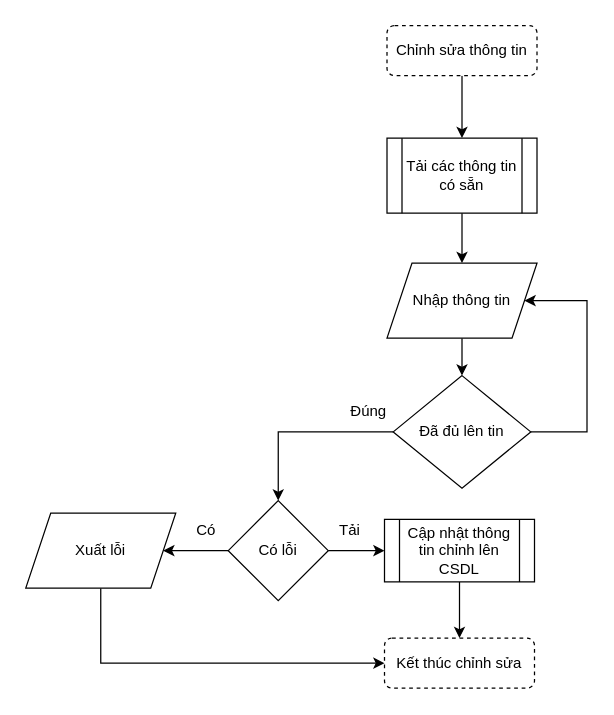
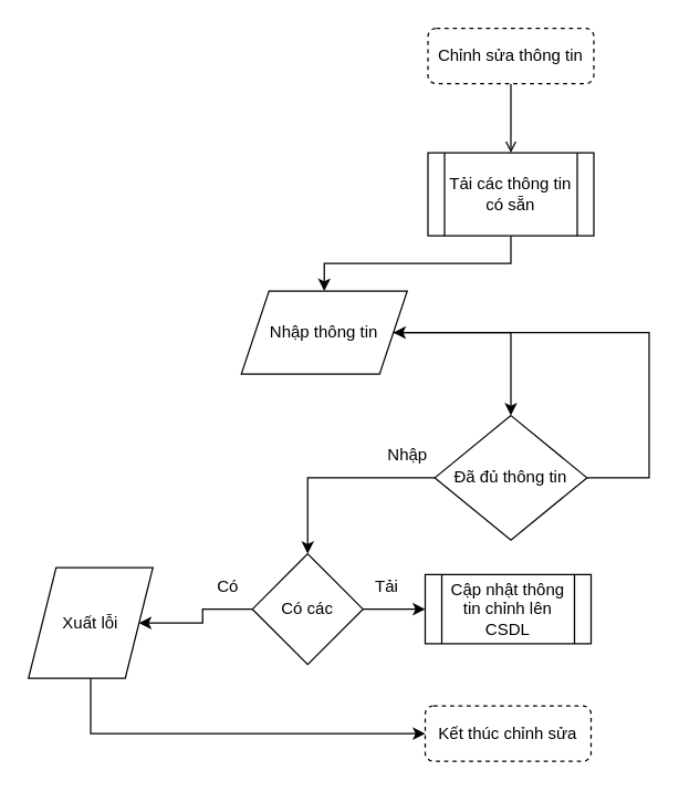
- <mxCell id="2" style="edgeStyle=orthogonalEdgeStyle;rounded=0;orthogonalLoop=1;jettySize=auto;html=1;exitX=0.5;exitY=1;exitDx=0;exitDy=0;entryX=0.5;entryY=0;entryDx=0;entryDy=0;" edge="1" parent="1" source="3" target="11"><mxGeometry relative="1" as="geometry" /></mxCell>
+ <mxCell id="2" style="edgeStyle=orthogonalEdgeStyle;rounded=0;orthogonalLoop=1;jettySize=auto;html=1;exitX=0.5;exitY=1;exitDx=0;exitDy=0;entryX=0.5;entryY=0;entryDx=0;entryDy=0;endArrow=open;" edge="1" parent="1" source="3" target="11"><mxGeometry relative="1" as="geometry" /></mxCell>
- <mxCell id="6" value="Nhập thông tin" style="shape=parallelogram;perimeter=parallelogramPerimeter;whiteSpace=wrap;html=1;fixedSize=1;" vertex="1" parent="1"><mxGeometry x="309" y="210" width="120" height="60" as="geometry" /></mxCell>
+ <mxCell id="6" value="Nhập thông tin" style="shape=parallelogram;perimeter=parallelogramPerimeter;whiteSpace=wrap;html=1;fixedSize=1;" vertex="1" parent="1"><mxGeometry x="174" y="210" width="120" height="60" as="geometry" /></mxCell>
- <mxCell id="19" value="Đúng" style="text;html=1;align=center;verticalAlign=middle;resizable=0;points=[];autosize=1;strokeColor=none;fillColor=none;" vertex="1" parent="1"><mxGeometry x="269" y="314" width="50" height="30" as="geometry" /></mxCell>
+ <mxCell id="19" value="Nhập" style="text;html=1;align=center;verticalAlign=middle;resizable=0;points=[];autosize=1;strokeColor=none;fillColor=none;" vertex="1" parent="1"><mxGeometry x="269" y="314" width="50" height="30" as="geometry" /></mxCell>
- <mxCell id="9" value="Đã đủ lên tin" style="rhombus;whiteSpace=wrap;html=1;" vertex="1" parent="1"><mxGeometry x="314" y="300" width="110" height="90" as="geometry" /></mxCell>
+ <mxCell id="9" value="Đã đủ thông tin" style="rhombus;whiteSpace=wrap;html=1;" vertex="1" parent="1"><mxGeometry x="314" y="300" width="110" height="90" as="geometry" /></mxCell>
- <mxCell id="13" value="Xuất lỗi" style="shape=parallelogram;perimeter=parallelogramPerimeter;whiteSpace=wrap;html=1;fixedSize=1;" vertex="1" parent="1"><mxGeometry x="20" y="410" width="120" height="60" as="geometry" /></mxCell>
+ <mxCell id="13" value="Xuất lỗi" style="shape=parallelogram;perimeter=parallelogramPerimeter;whiteSpace=wrap;html=1;fixedSize=1;" vertex="1" parent="1"><mxGeometry x="20" y="410" width="90" height="80" as="geometry" /></mxCell>
- <mxCell id="16" value="Có lỗi" style="rhombus;whiteSpace=wrap;html=1;" vertex="1" parent="1"><mxGeometry x="182" y="400" width="80" height="80" as="geometry" /></mxCell>
+ <mxCell id="16" value="Có các" style="rhombus;whiteSpace=wrap;html=1;" vertex="1" parent="1"><mxGeometry x="182" y="400" width="80" height="80" as="geometry" /></mxCell>
- <mxCell id="17" style="edgeStyle=orthogonalEdgeStyle;rounded=0;orthogonalLoop=1;jettySize=auto;html=1;exitX=0.5;exitY=1;exitDx=0;exitDy=0;entryX=0.5;entryY=0;entryDx=0;entryDy=0;" edge="1" parent="1" source="18" target="4"><mxGeometry relative="1" as="geometry" /></mxCell>
